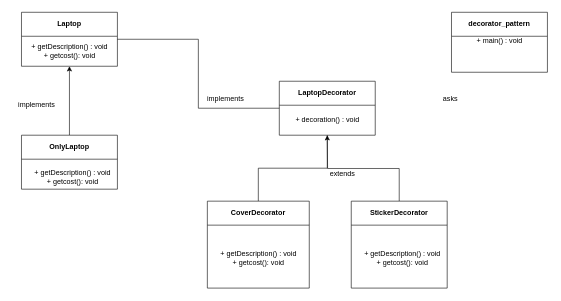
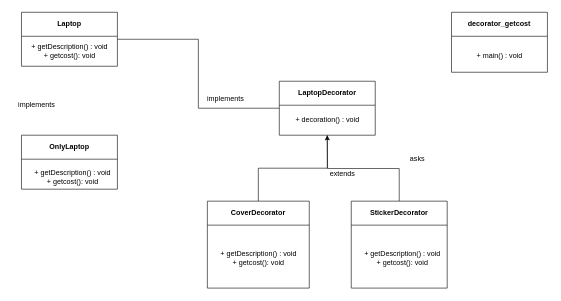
- <mxCell id="4" value="decorator_pattern" style="swimlane;whiteSpace=wrap;html=1;startSize=40;" parent="1" vertex="1"><mxGeometry x="752.17" y="20" width="160" height="100" as="geometry" /></mxCell>
+ <mxCell id="4" value="decorator_getcost" style="swimlane;whiteSpace=wrap;html=1;startSize=40;" parent="1" vertex="1"><mxGeometry x="752.17" y="20" width="160" height="100" as="geometry" /></mxCell>
- <mxCell id="5" value="+ main() : void&lt;div&gt;&lt;br/&gt;&lt;/div&gt;" style="text;html=1;align=center;verticalAlign=middle;resizable=0;points=[];autosize=1;strokeColor=none;fillColor=none;" parent="4" vertex="1"><mxGeometry x="30" y="35" width="100" height="40" as="geometry" /></mxCell>
+ <mxCell id="5" value="+ main() : void&lt;div&gt;&lt;br/&gt;&lt;/div&gt;" style="text;html=1;align=center;verticalAlign=middle;resizable=0;points=[];autosize=1;strokeColor=none;fillColor=none;" parent="4" vertex="1"><mxGeometry x="30" y="60" width="100" height="40" as="geometry" /></mxCell>
- <mxCell id="6" value="asks" style="text;html=1;align=center;verticalAlign=middle;resizable=0;points=[];autosize=1;strokeColor=none;fillColor=none;" parent="1" vertex="1"><mxGeometry x="725" y="150" width="50" height="30" as="geometry" /></mxCell>
+ <mxCell id="6" value="asks" style="text;html=1;align=center;verticalAlign=middle;resizable=0;points=[];autosize=1;strokeColor=none;fillColor=none;" parent="1" vertex="1"><mxGeometry x="670" y="250" width="50" height="30" as="geometry" /></mxCell>
- <mxCell id="10" style="edgeStyle=orthogonalEdgeStyle;rounded=0;orthogonalLoop=1;jettySize=auto;html=1;exitX=0.5;exitY=0;exitDx=0;exitDy=0;entryX=0.5;entryY=1;entryDx=0;entryDy=0;" parent="1" source="11" target="2" edge="1"><mxGeometry relative="1" as="geometry" /></mxCell>
